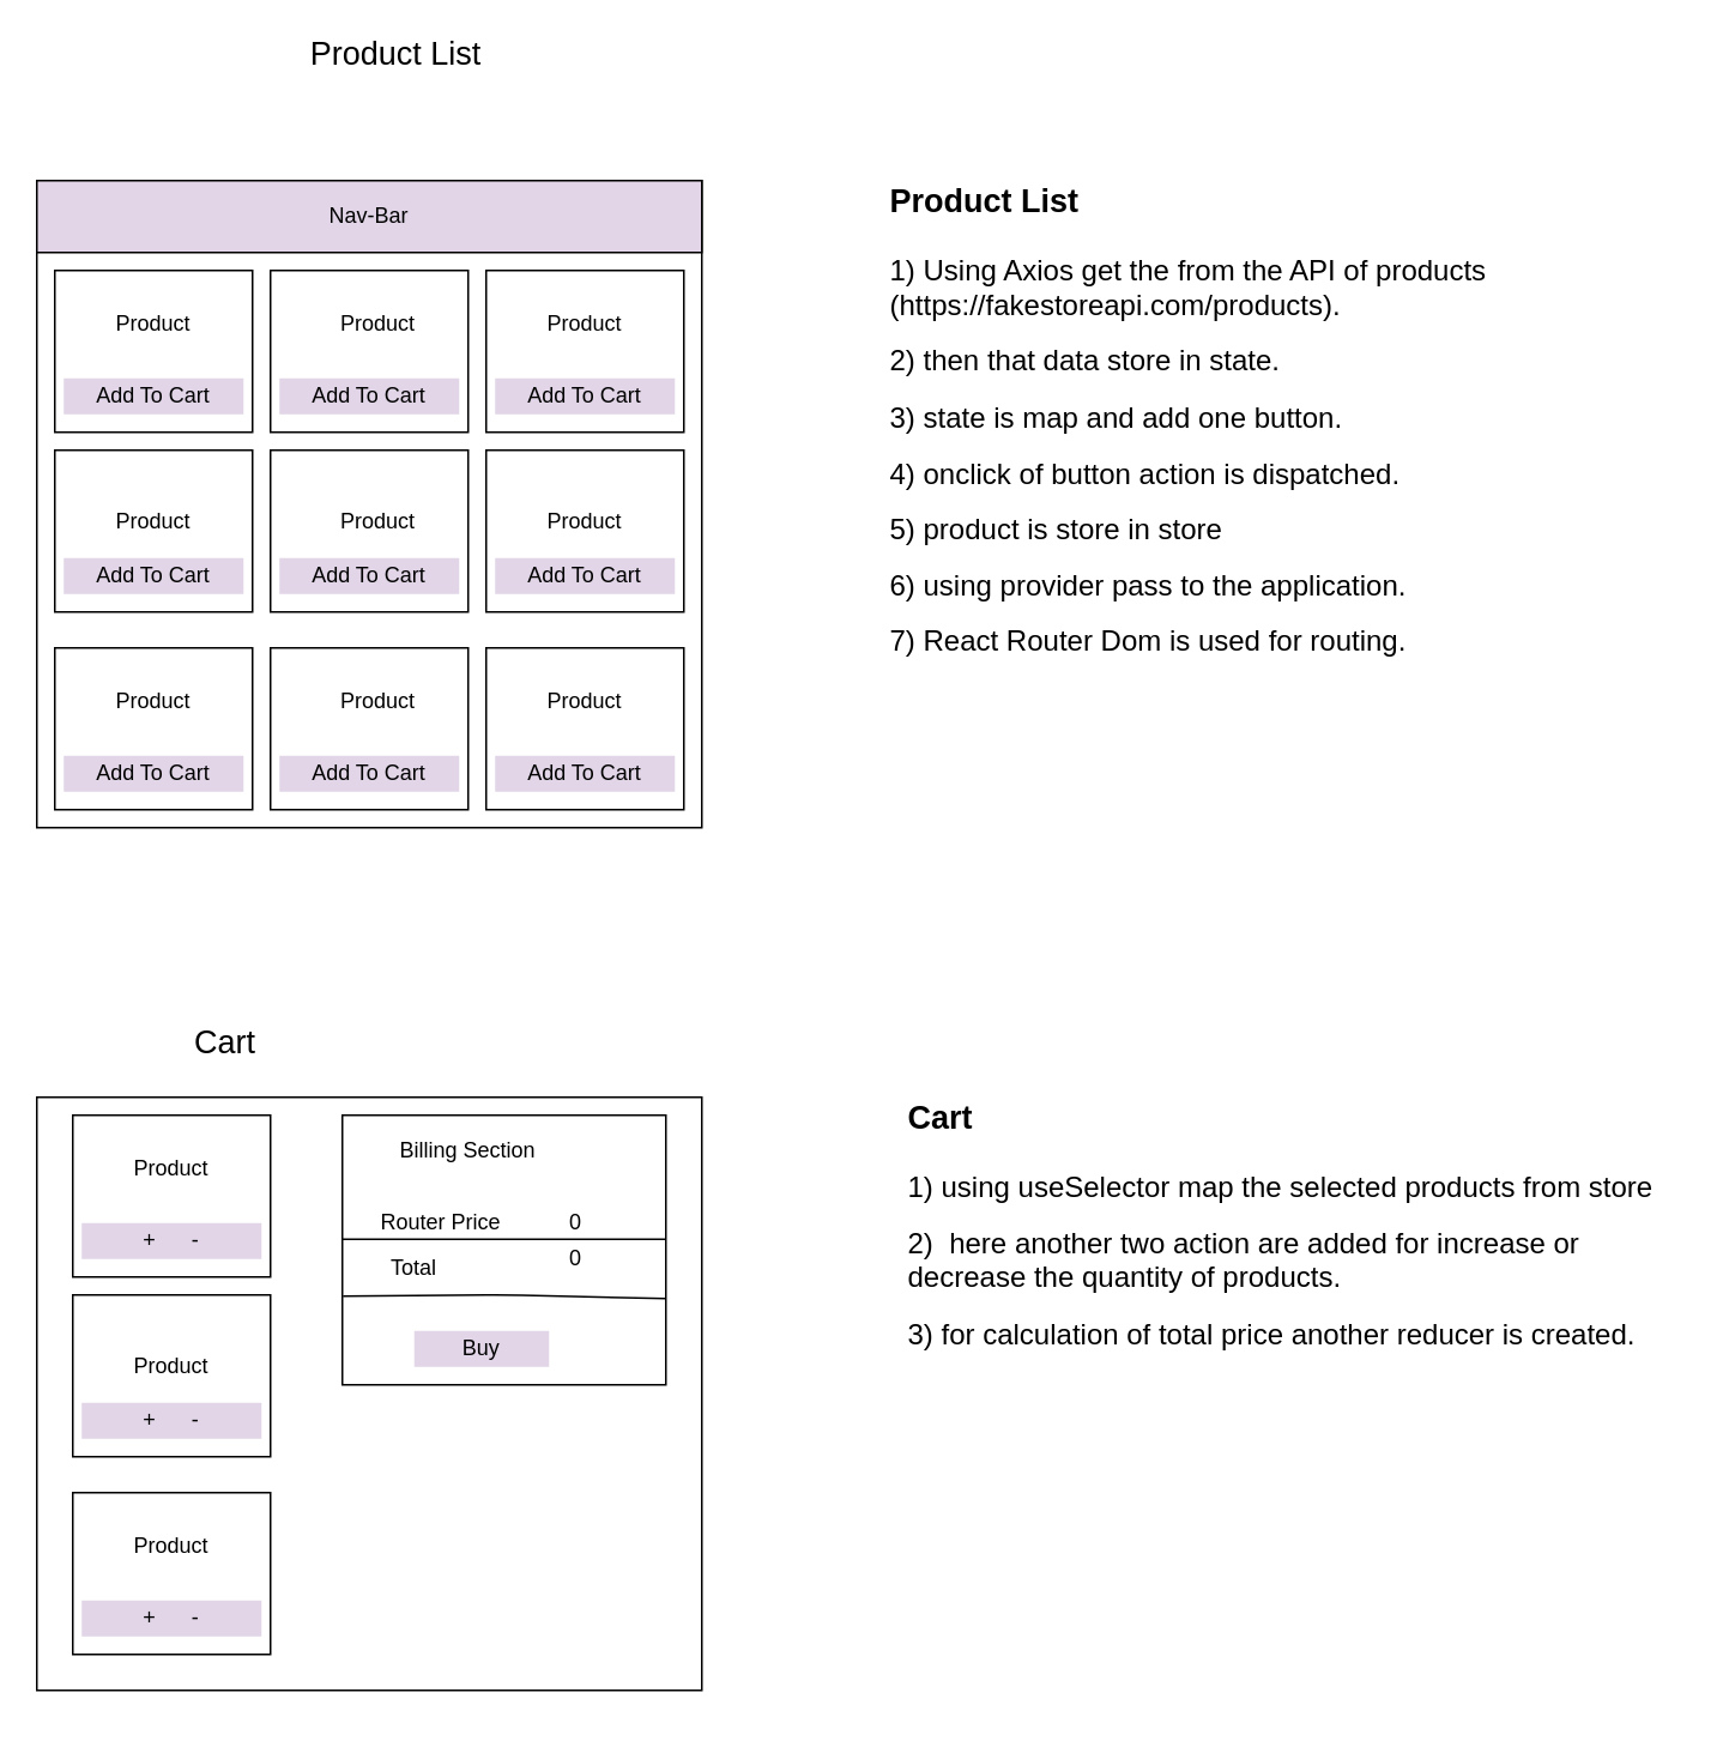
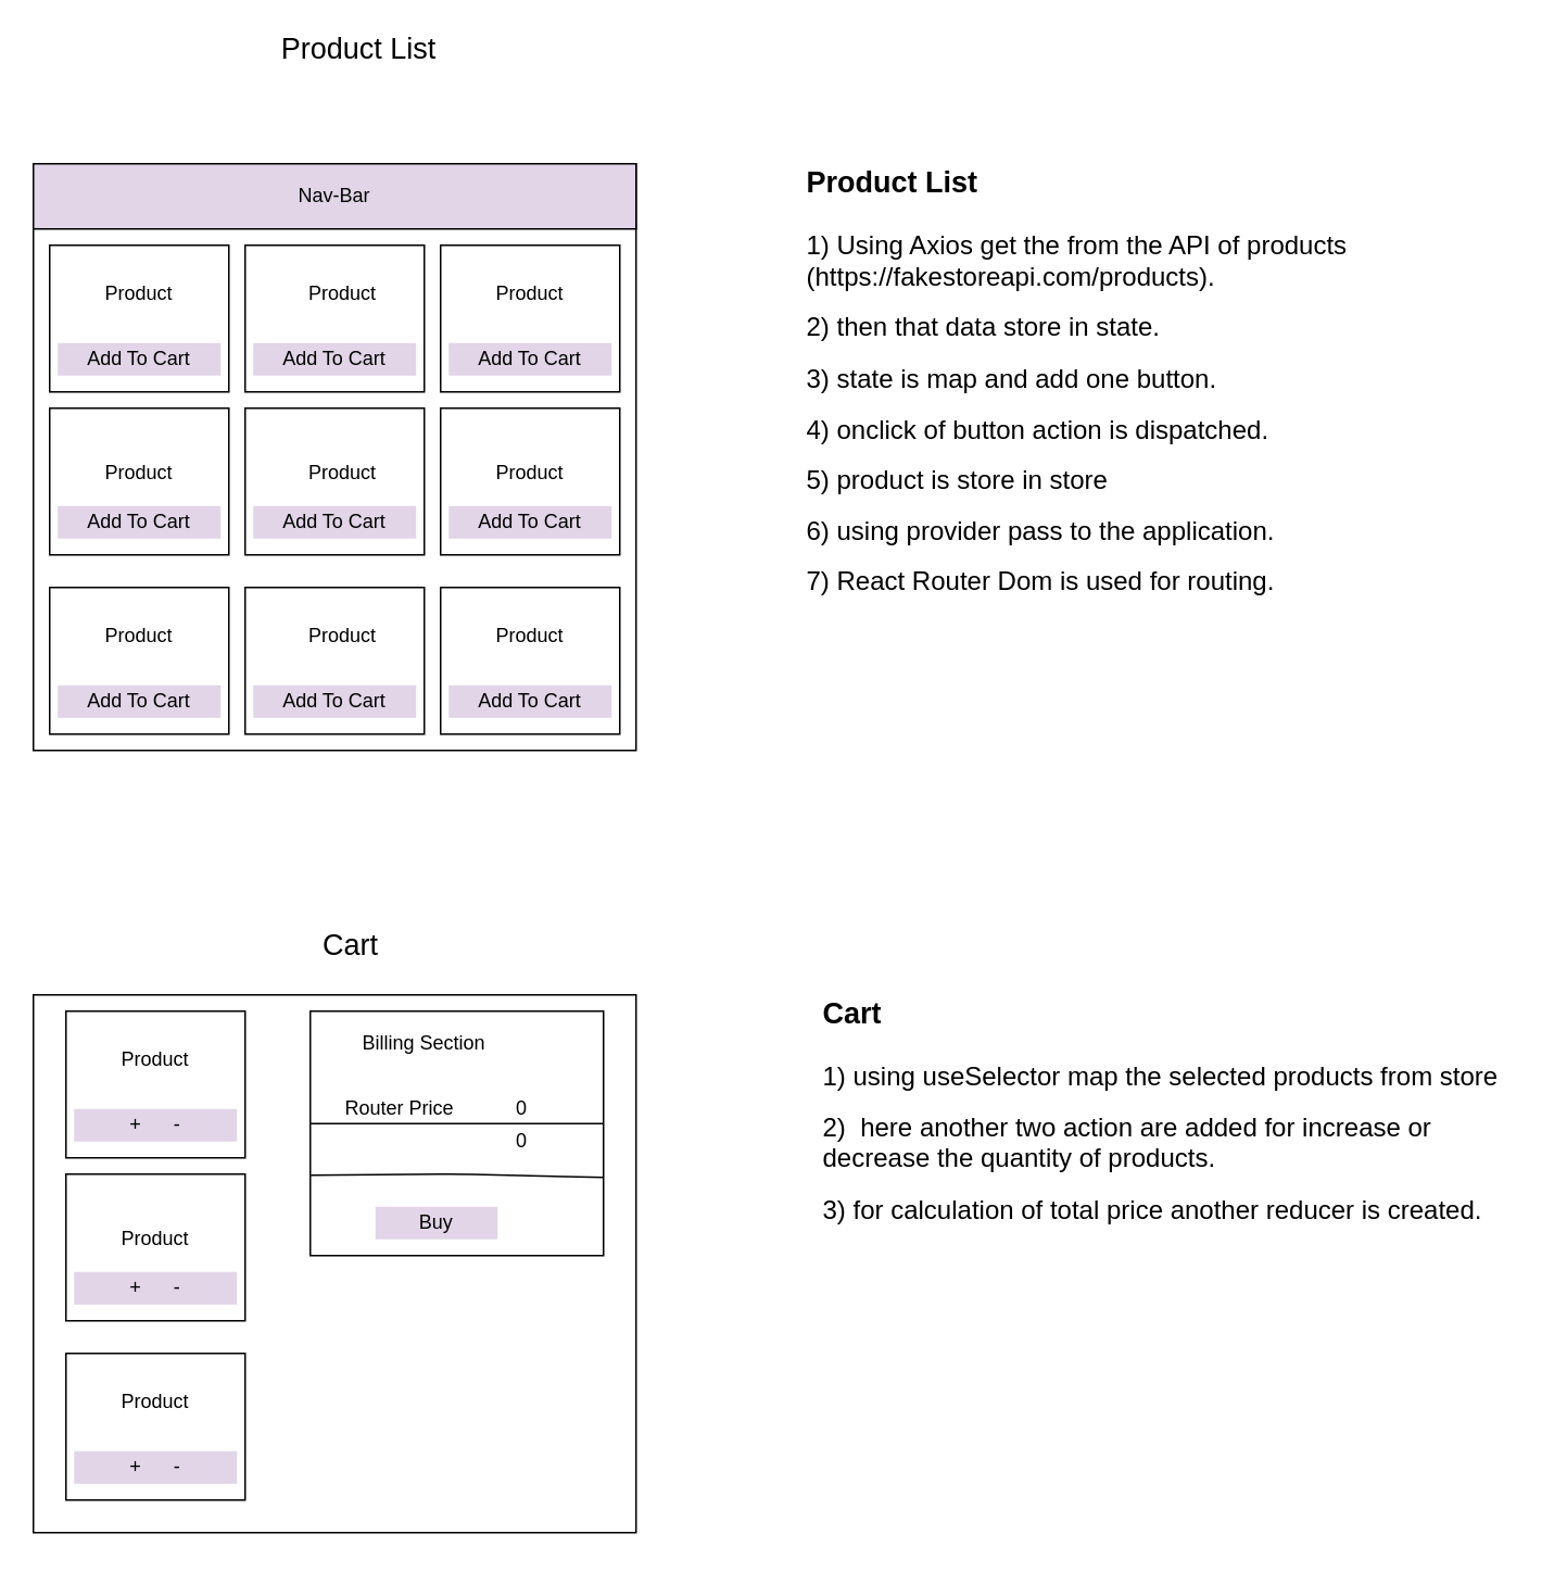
- <mxCell id="40" value="&lt;font style=&quot;font-size: 18px&quot;&gt;Cart&lt;/font&gt;" style="text;html=1;strokeColor=none;fillColor=none;align=center;verticalAlign=middle;whiteSpace=wrap;rounded=0;" vertex="1" parent="1"><mxGeometry x="40" y="570" width="170" height="20" as="geometry" /></mxCell>
+ <mxCell id="40" value="&lt;font style=&quot;font-size: 18px&quot;&gt;Cart&lt;/font&gt;" style="text;html=1;strokeColor=none;fillColor=none;align=center;verticalAlign=middle;whiteSpace=wrap;rounded=0;" vertex="1" parent="1"><mxGeometry x="130" y="570" width="170" height="20" as="geometry" /></mxCell>
- <mxCell id="46" value="Total" style="text;html=1;strokeColor=none;fillColor=none;align=center;verticalAlign=middle;whiteSpace=wrap;rounded=0;" vertex="1" parent="1"><mxGeometry x="210" y="695" width="40" height="20" as="geometry" /></mxCell>
